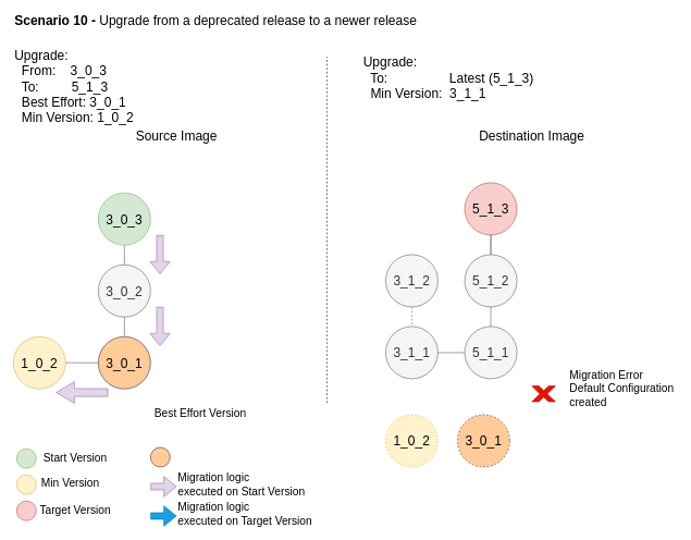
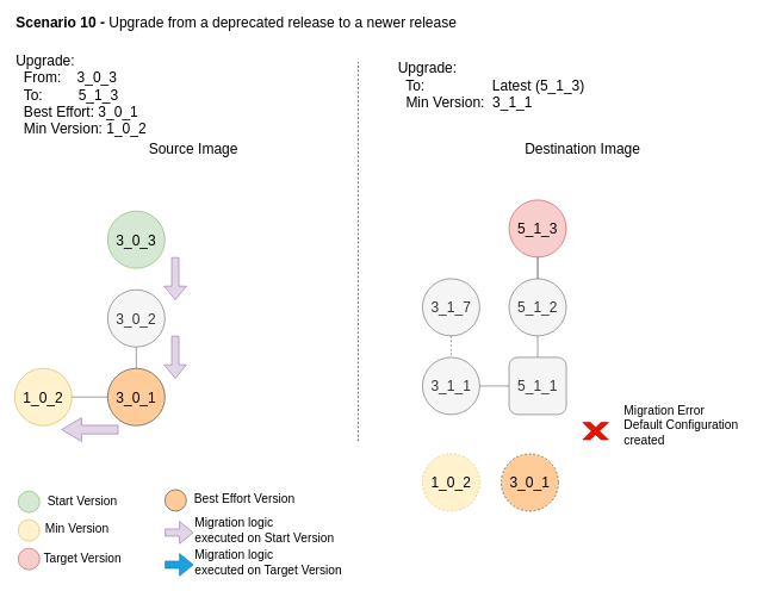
- <mxCell id="21" value="" style="endArrow=none;html=1;entryX=0.5;entryY=0;entryDx=0;entryDy=0;exitX=0.5;exitY=1;exitDx=0;exitDy=0;fillColor=#f5f5f5;strokeColor=#666666;" parent="1" source="20" target="19" edge="1"><mxGeometry width="50" height="50" relative="1" as="geometry"><mxPoint x="110" y="564.5" as="sourcePoint" /><mxPoint x="160" y="564.5" as="targetPoint" /></mxGeometry></mxCell>
- <mxCell id="7" value="&lt;font style=&quot;font-size: 20px&quot;&gt;3_1_2&lt;/font&gt;" style="ellipse;whiteSpace=wrap;html=1;aspect=fixed;shadow=0;fillColor=#f5f5f5;strokeColor=#666666;fontColor=#333333;" parent="1" vertex="1"><mxGeometry x="590" y="389" width="80" height="80" as="geometry" /></mxCell>
+ <mxCell id="7" value="&lt;font style=&quot;font-size: 20px&quot;&gt;3_1_7&lt;/font&gt;" style="ellipse;whiteSpace=wrap;html=1;aspect=fixed;shadow=0;fillColor=#f5f5f5;strokeColor=#666666;fontColor=#333333;" parent="1" vertex="1"><mxGeometry x="590" y="389" width="80" height="80" as="geometry" /></mxCell>
- <mxCell id="10" value="&lt;font style=&quot;font-size: 20px&quot;&gt;5_1_1&lt;/font&gt;" style="ellipse;whiteSpace=wrap;html=1;aspect=fixed;shadow=0;fillColor=#f5f5f5;strokeColor=#666666;fontColor=#333333;" parent="1" vertex="1"><mxGeometry x="711" y="499" width="80" height="80" as="geometry" /></mxCell>
+ <mxCell id="10" value="&lt;font style=&quot;font-size: 20px&quot;&gt;5_1_1&lt;/font&gt;" style="whiteSpace=wrap;html=1;aspect=fixed;shadow=0;fillColor=#f5f5f5;strokeColor=#666666;fontColor=#333333;rounded=1;" parent="1" vertex="1"><mxGeometry x="711" y="499" width="80" height="80" as="geometry" /></mxCell>
- <mxCell id="37" value="Best Effort Version" style="text;html=1;strokeColor=none;fillColor=none;align=center;verticalAlign=middle;whiteSpace=wrap;rounded=0;fontSize=17;" parent="1" vertex="1"><mxGeometry x="228" y="615" width="157" height="35" as="geometry" /></mxCell>
+ <mxCell id="37" value="Best Effort Version" style="text;html=1;strokeColor=none;fillColor=none;align=center;verticalAlign=middle;whiteSpace=wrap;rounded=0;fontSize=17;" parent="1" vertex="1"><mxGeometry x="263" y="680" width="157" height="35" as="geometry" /></mxCell>
